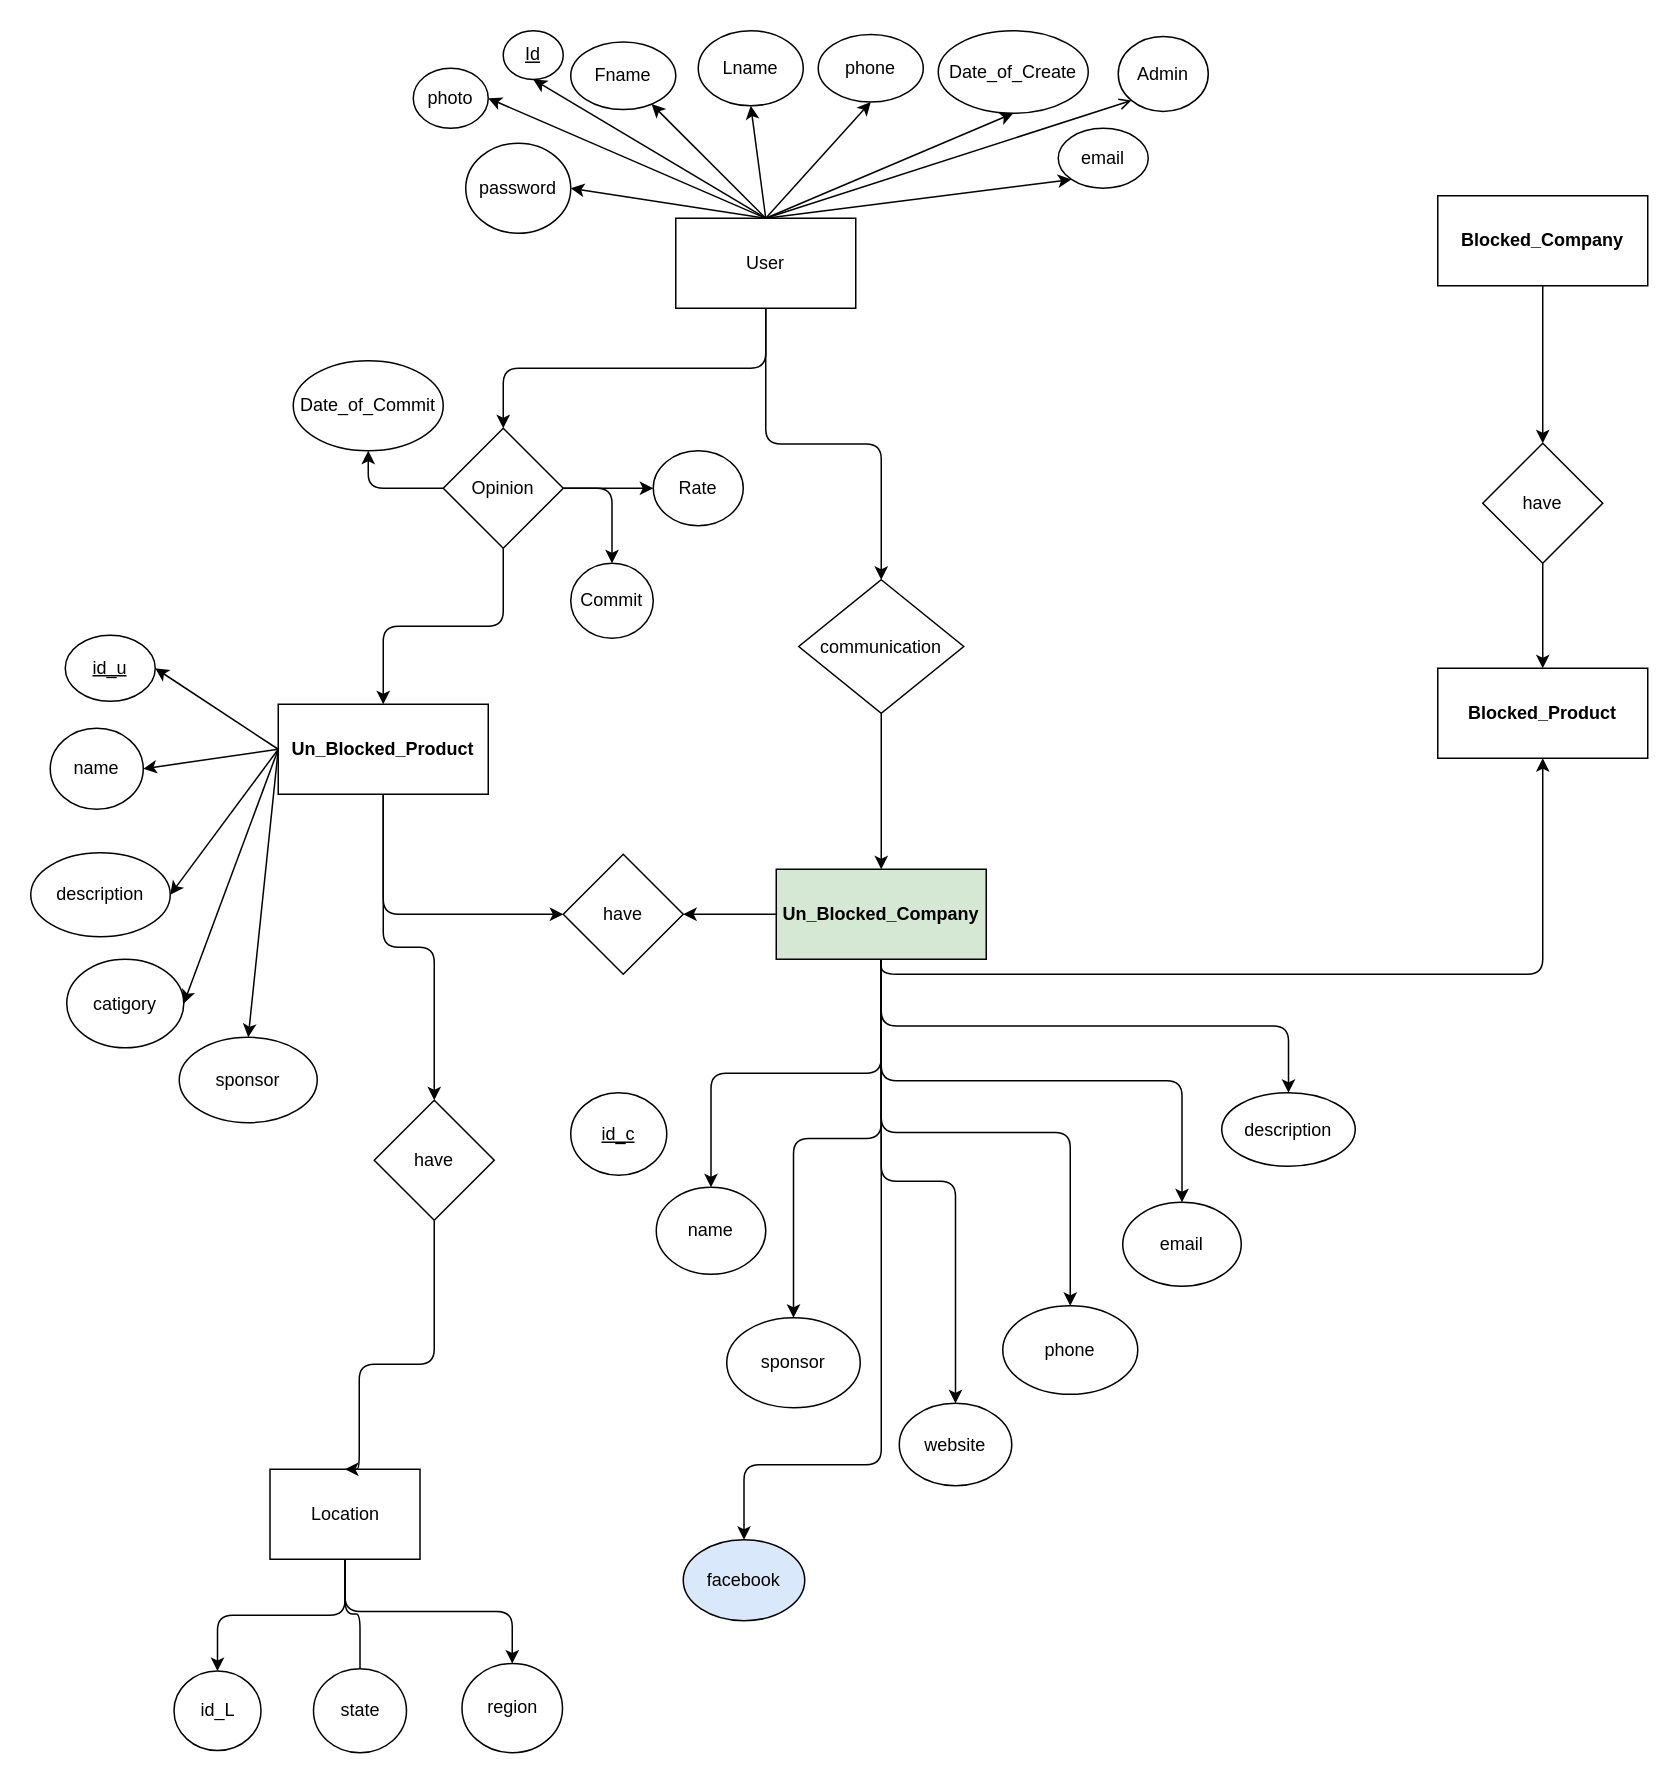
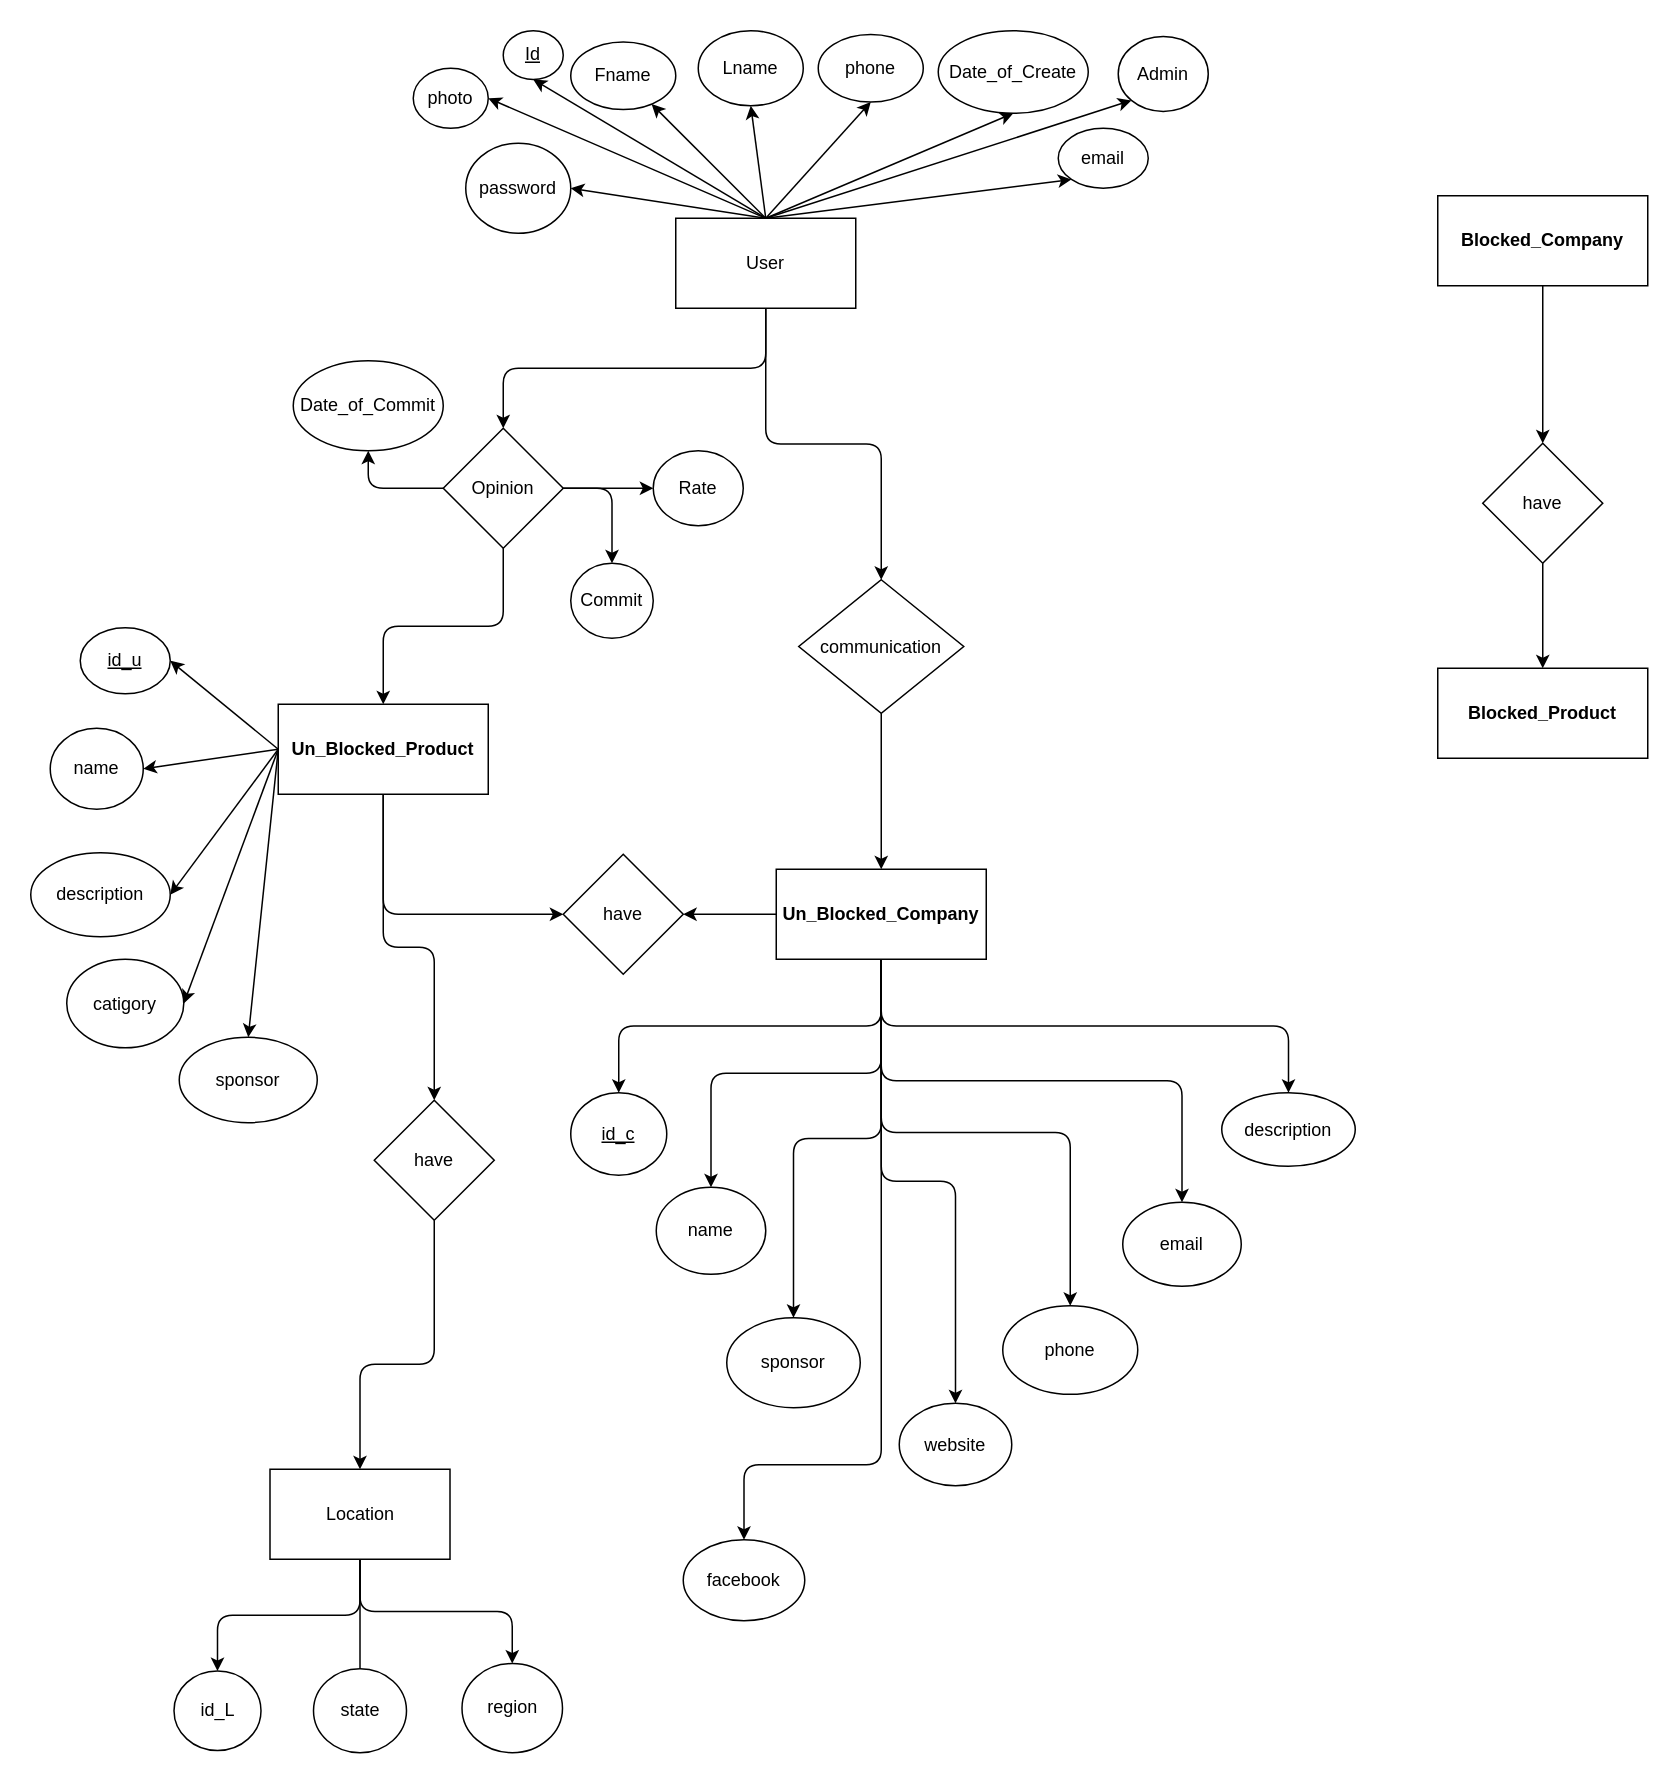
- <mxCell id="9" style="edgeStyle=none;html=1;exitX=0.5;exitY=0;exitDx=0;exitDy=0;entryX=0;entryY=1;entryDx=0;entryDy=0;endArrow=open;" edge="1" parent="1" source="13" target="42"><mxGeometry relative="1" as="geometry" /></mxCell>
+ <mxCell id="9" style="edgeStyle=none;html=1;exitX=0.5;exitY=0;exitDx=0;exitDy=0;entryX=0;entryY=1;entryDx=0;entryDy=0;" edge="1" parent="1" source="13" target="42"><mxGeometry relative="1" as="geometry" /></mxCell>
- <mxCell id="52" value="&lt;u&gt;id_u&lt;/u&gt;" style="ellipse;whiteSpace=wrap;html=1;" vertex="1" parent="1"><mxGeometry x="43" y="423" width="60" height="44" as="geometry" /></mxCell>
+ <mxCell id="52" value="&lt;u&gt;id_u&lt;/u&gt;" style="ellipse;whiteSpace=wrap;html=1;" vertex="1" parent="1"><mxGeometry x="53" y="418" width="60" height="44" as="geometry" /></mxCell>
- <mxCell id="32" value="&lt;b&gt;Un_Blocked_Company&lt;/b&gt;" style="rounded=0;whiteSpace=wrap;html=1;fillColor=#d5e8d4;" vertex="1" parent="1"><mxGeometry x="517" y="579" width="140" height="60" as="geometry" /></mxCell>
+ <mxCell id="32" value="&lt;b&gt;Un_Blocked_Company&lt;/b&gt;" style="rounded=0;whiteSpace=wrap;html=1;" vertex="1" parent="1"><mxGeometry x="517" y="579" width="140" height="60" as="geometry" /></mxCell>
- <mxCell id="24" style="edgeStyle=orthogonalEdgeStyle;html=1;exitX=0.5;exitY=1;exitDx=0;exitDy=0;" edge="1" parent="1" source="32" target="22"><mxGeometry relative="1" as="geometry" /></mxCell>
+ <mxCell id="24" style="edgeStyle=orthogonalEdgeStyle;html=1;exitX=0.5;exitY=1;exitDx=0;exitDy=0;entryX=0.5;entryY=0;entryDx=0;entryDy=0;" edge="1" parent="1" source="32" target="69"><mxGeometry relative="1" as="geometry" /></mxCell>
- <mxCell id="62" value="Location" style="rounded=0;whiteSpace=wrap;html=1;" vertex="1" parent="1"><mxGeometry x="179.5" y="979" width="100" height="60" as="geometry" /></mxCell>
+ <mxCell id="62" value="Location" style="rounded=0;whiteSpace=wrap;html=1;" vertex="1" parent="1"><mxGeometry x="179.5" y="979" width="120" height="60" as="geometry" /></mxCell>
- <mxCell id="76" value="facebook" style="ellipse;whiteSpace=wrap;html=1;fillColor=#dae8fc;" vertex="1" parent="1"><mxGeometry x="455" y="1026" width="81" height="54" as="geometry" /></mxCell>
+ <mxCell id="76" value="facebook" style="ellipse;whiteSpace=wrap;html=1;" vertex="1" parent="1"><mxGeometry x="455" y="1026" width="81" height="54" as="geometry" /></mxCell>
